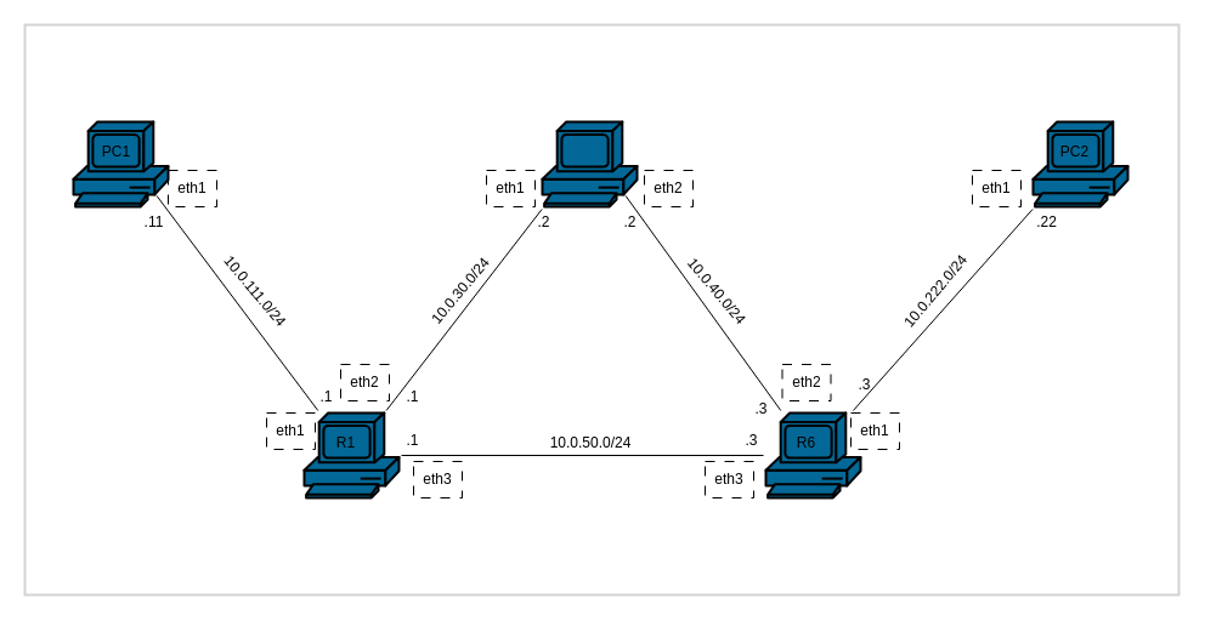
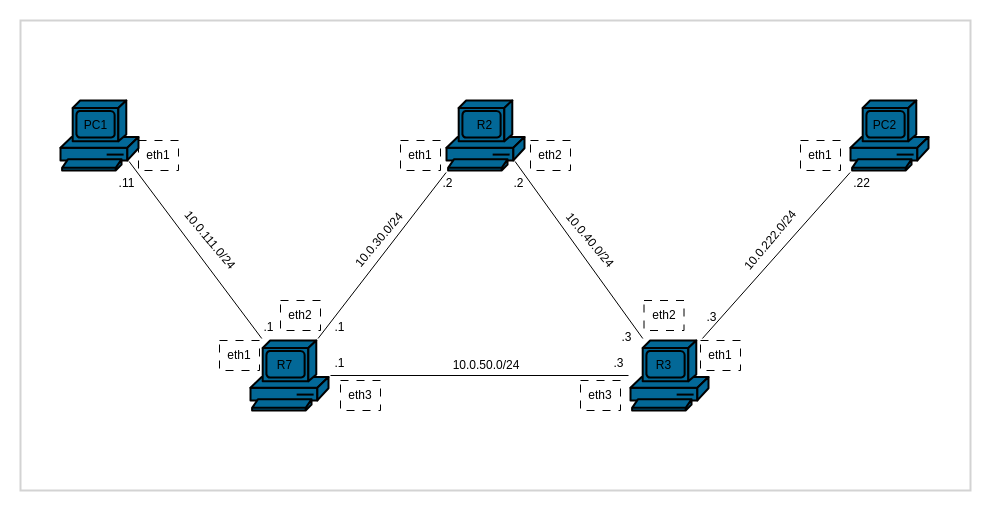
+ <mxCell id="16" value="R2" style="text;html=1;align=center;verticalAlign=middle;whiteSpace=wrap;rounded=0;" parent="1" vertex="1"><mxGeometry x="458.5" y="110" width="51" height="30" as="geometry" /></mxCell>
- <mxCell id="15" value="R1" style="text;html=1;align=center;verticalAlign=middle;whiteSpace=wrap;rounded=0;" parent="1" vertex="1"><mxGeometry x="259" y="350" width="51" height="30" as="geometry" /></mxCell>
+ <mxCell id="15" value="R7" style="text;html=1;align=center;verticalAlign=middle;whiteSpace=wrap;rounded=0;" parent="1" vertex="1"><mxGeometry x="259" y="350" width="51" height="30" as="geometry" /></mxCell>
- <mxCell id="17" value="R6" style="text;html=1;align=center;verticalAlign=middle;whiteSpace=wrap;rounded=0;" parent="1" vertex="1"><mxGeometry x="638" y="350" width="51" height="30" as="geometry" /></mxCell>
+ <mxCell id="17" value="R3" style="text;html=1;align=center;verticalAlign=middle;whiteSpace=wrap;rounded=0;" parent="1" vertex="1"><mxGeometry x="638" y="350" width="51" height="30" as="geometry" /></mxCell>
